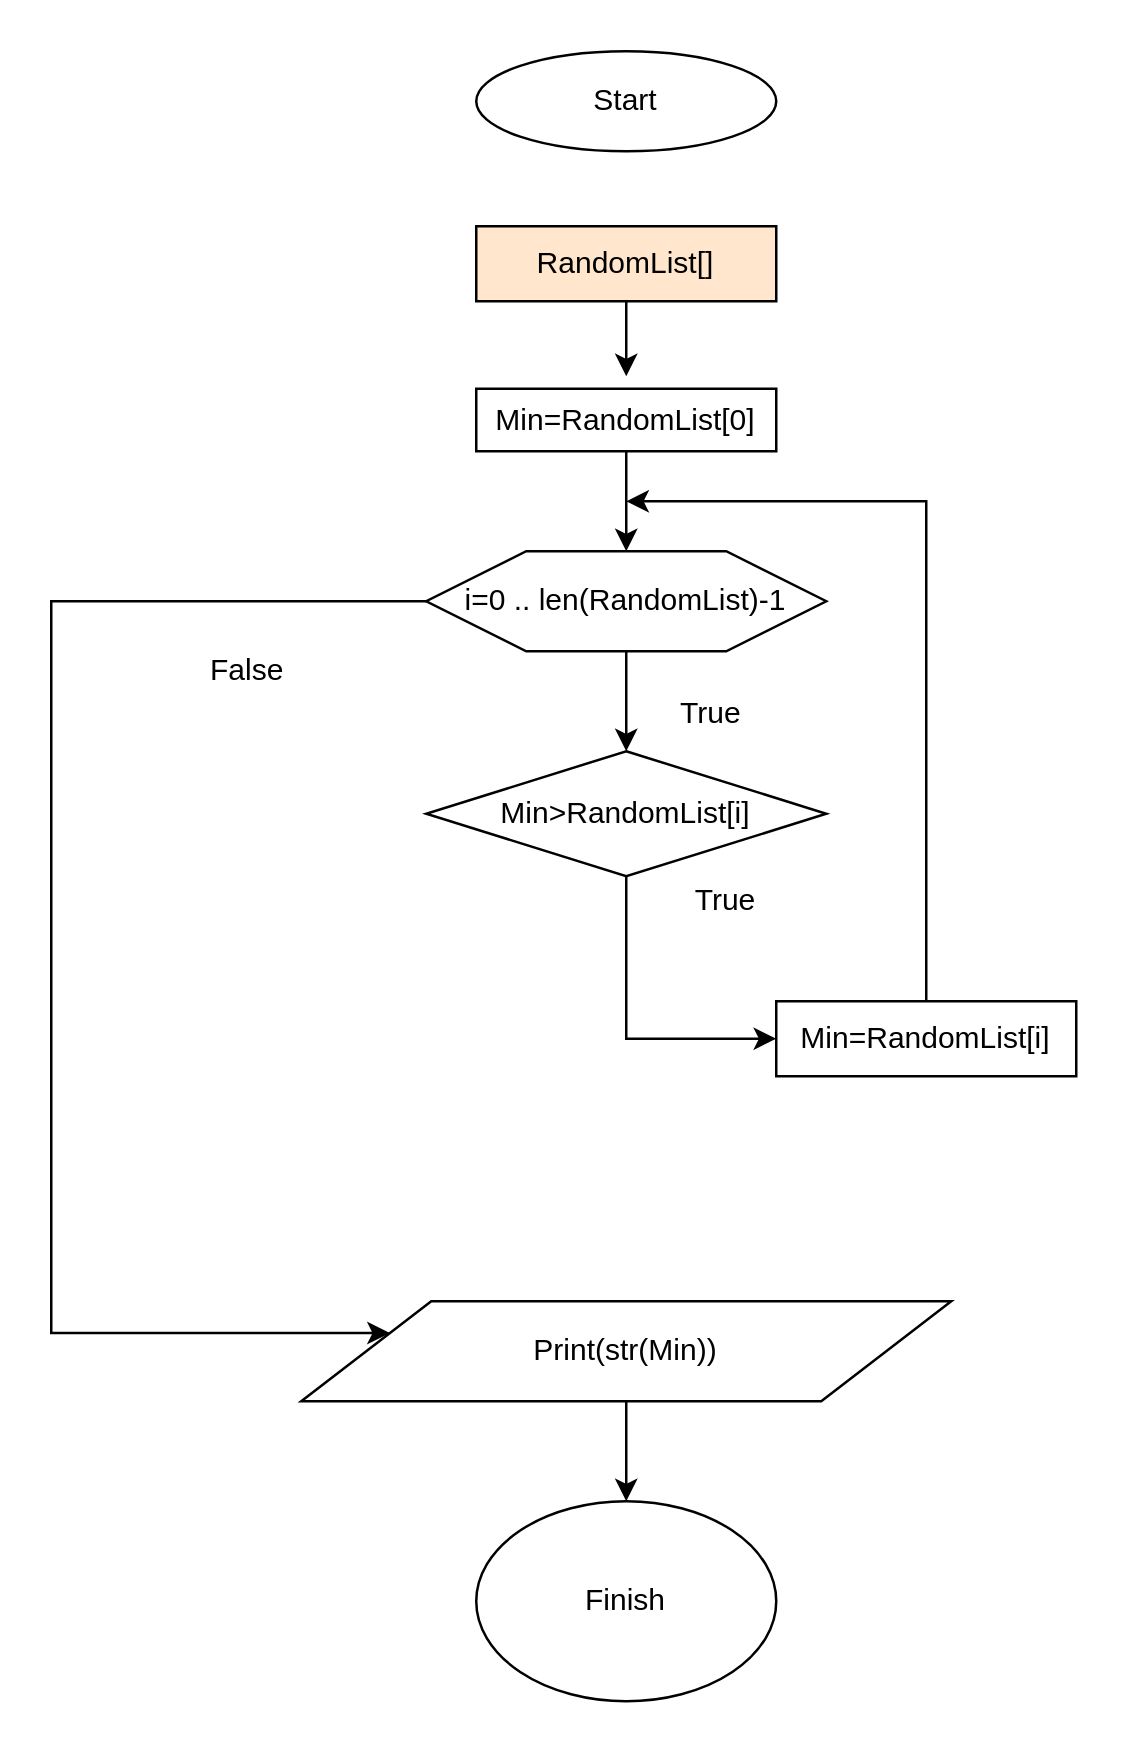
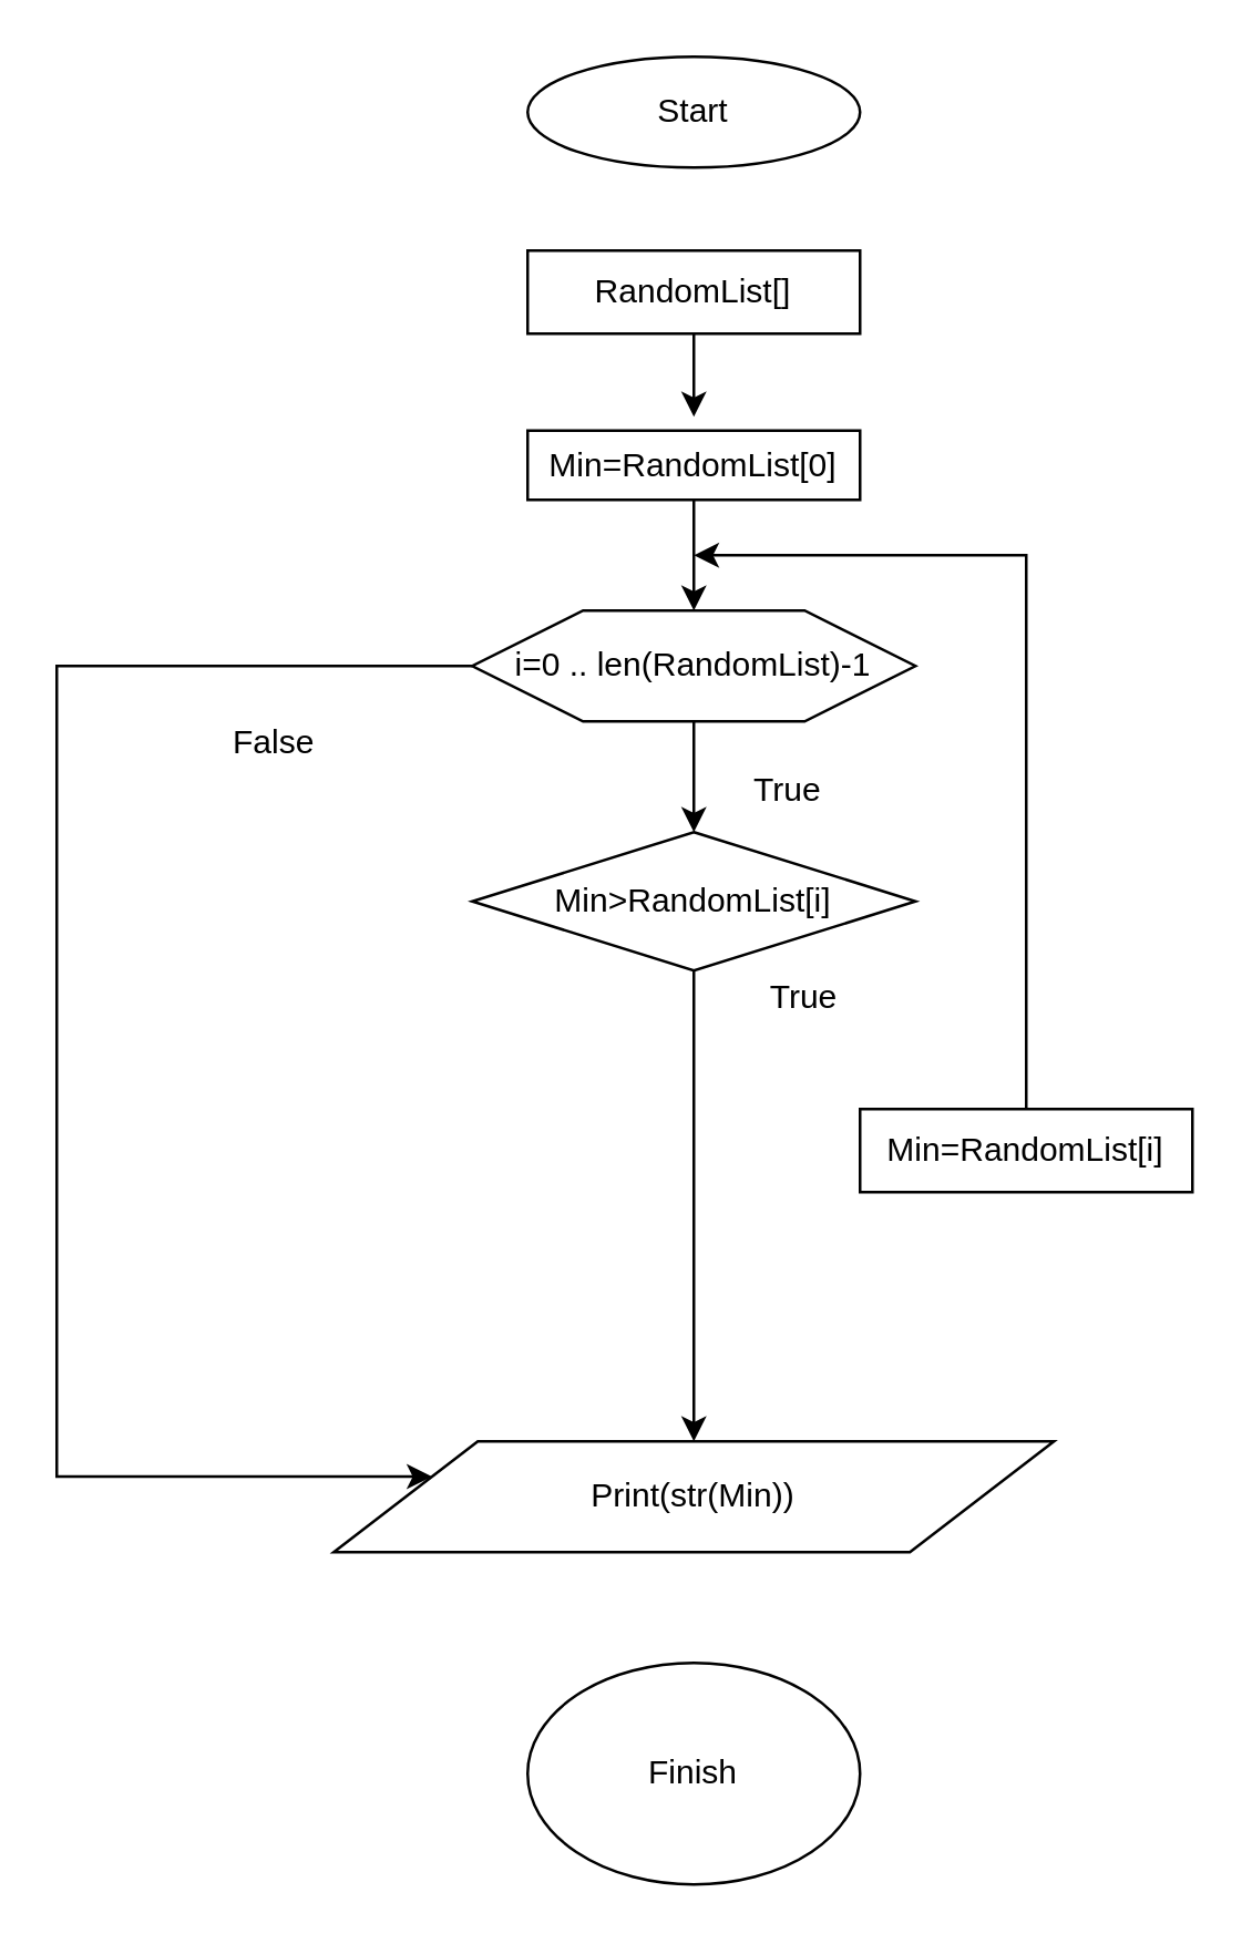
- <mxCell id="4" value="RandomList[]" style="rounded=0;whiteSpace=wrap;html=1;fillColor=#ffe6cc;" parent="1" vertex="1"><mxGeometry x="190" y="90" width="120" height="30" as="geometry" /></mxCell>
+ <mxCell id="4" value="RandomList[]" style="rounded=0;whiteSpace=wrap;html=1;" parent="1" vertex="1"><mxGeometry x="190" y="90" width="120" height="30" as="geometry" /></mxCell>
- <mxCell id="9" style="edgeStyle=orthogonalEdgeStyle;rounded=0;orthogonalLoop=1;jettySize=auto;html=1;entryX=0;entryY=0.5;entryDx=0;entryDy=0;" parent="1" source="10" target="13" edge="1"><mxGeometry relative="1" as="geometry" /></mxCell>
+ <mxCell id="9" style="edgeStyle=orthogonalEdgeStyle;rounded=0;orthogonalLoop=1;jettySize=auto;html=1;" parent="1" source="10" target="16" edge="1"><mxGeometry relative="1" as="geometry" /></mxCell>
- <mxCell id="15" style="edgeStyle=orthogonalEdgeStyle;rounded=0;orthogonalLoop=1;jettySize=auto;html=1;" parent="1" source="16" target="17" edge="1"><mxGeometry relative="1" as="geometry"><mxPoint x="250" y="610" as="targetPoint" /></mxGeometry></mxCell>
